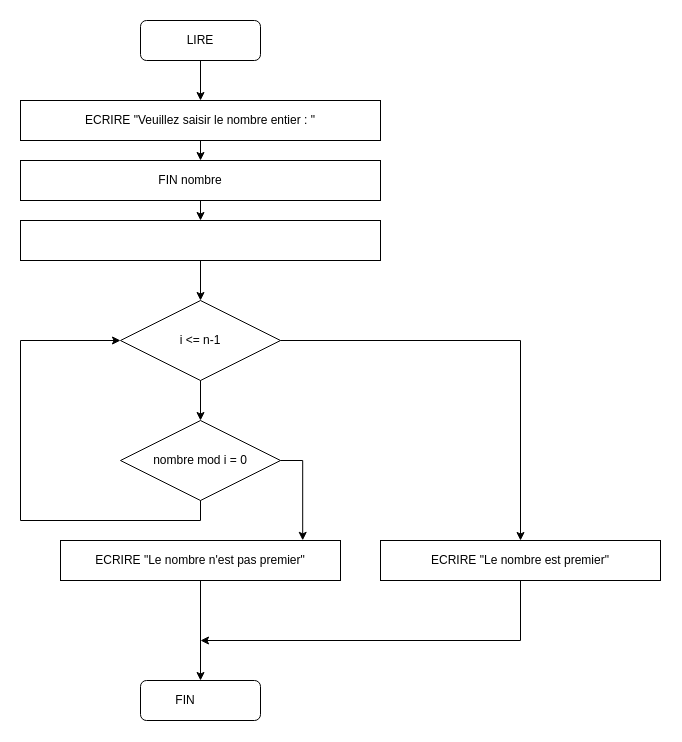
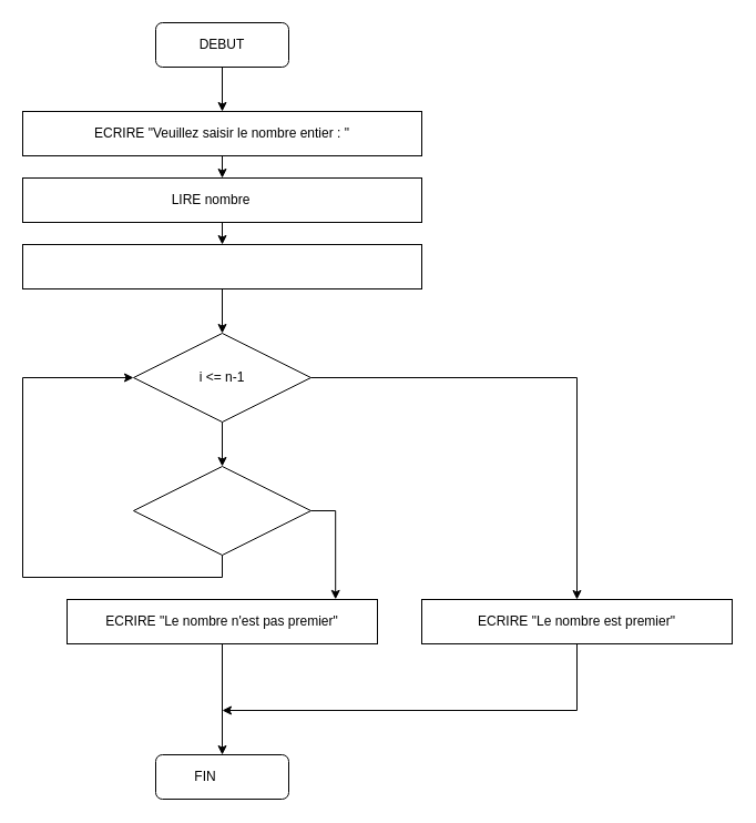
- <mxCell id="4" value="LIRE" style="text;html=1;strokeColor=none;fillColor=none;align=center;verticalAlign=middle;whiteSpace=wrap;rounded=0;" vertex="1" parent="1"><mxGeometry x="170" y="30" width="60" height="20" as="geometry" /></mxCell>
+ <mxCell id="4" value="DEBUT" style="text;html=1;strokeColor=none;fillColor=none;align=center;verticalAlign=middle;whiteSpace=wrap;rounded=0;" vertex="1" parent="1"><mxGeometry x="170" y="30" width="60" height="20" as="geometry" /></mxCell>
- <mxCell id="10" value="FIN nombre" style="text;html=1;strokeColor=none;fillColor=none;align=center;verticalAlign=middle;whiteSpace=wrap;rounded=0;" vertex="1" parent="1"><mxGeometry x="30" y="170" width="320" height="20" as="geometry" /></mxCell>
+ <mxCell id="10" value="LIRE nombre" style="text;html=1;strokeColor=none;fillColor=none;align=center;verticalAlign=middle;whiteSpace=wrap;rounded=0;" vertex="1" parent="1"><mxGeometry x="30" y="170" width="320" height="20" as="geometry" /></mxCell>
- <mxCell id="19" value="nombre mod i = 0" style="text;html=1;strokeColor=none;fillColor=none;align=center;verticalAlign=middle;whiteSpace=wrap;rounded=0;" vertex="1" parent="1"><mxGeometry x="150" y="445" width="100" height="30" as="geometry" /></mxCell>
